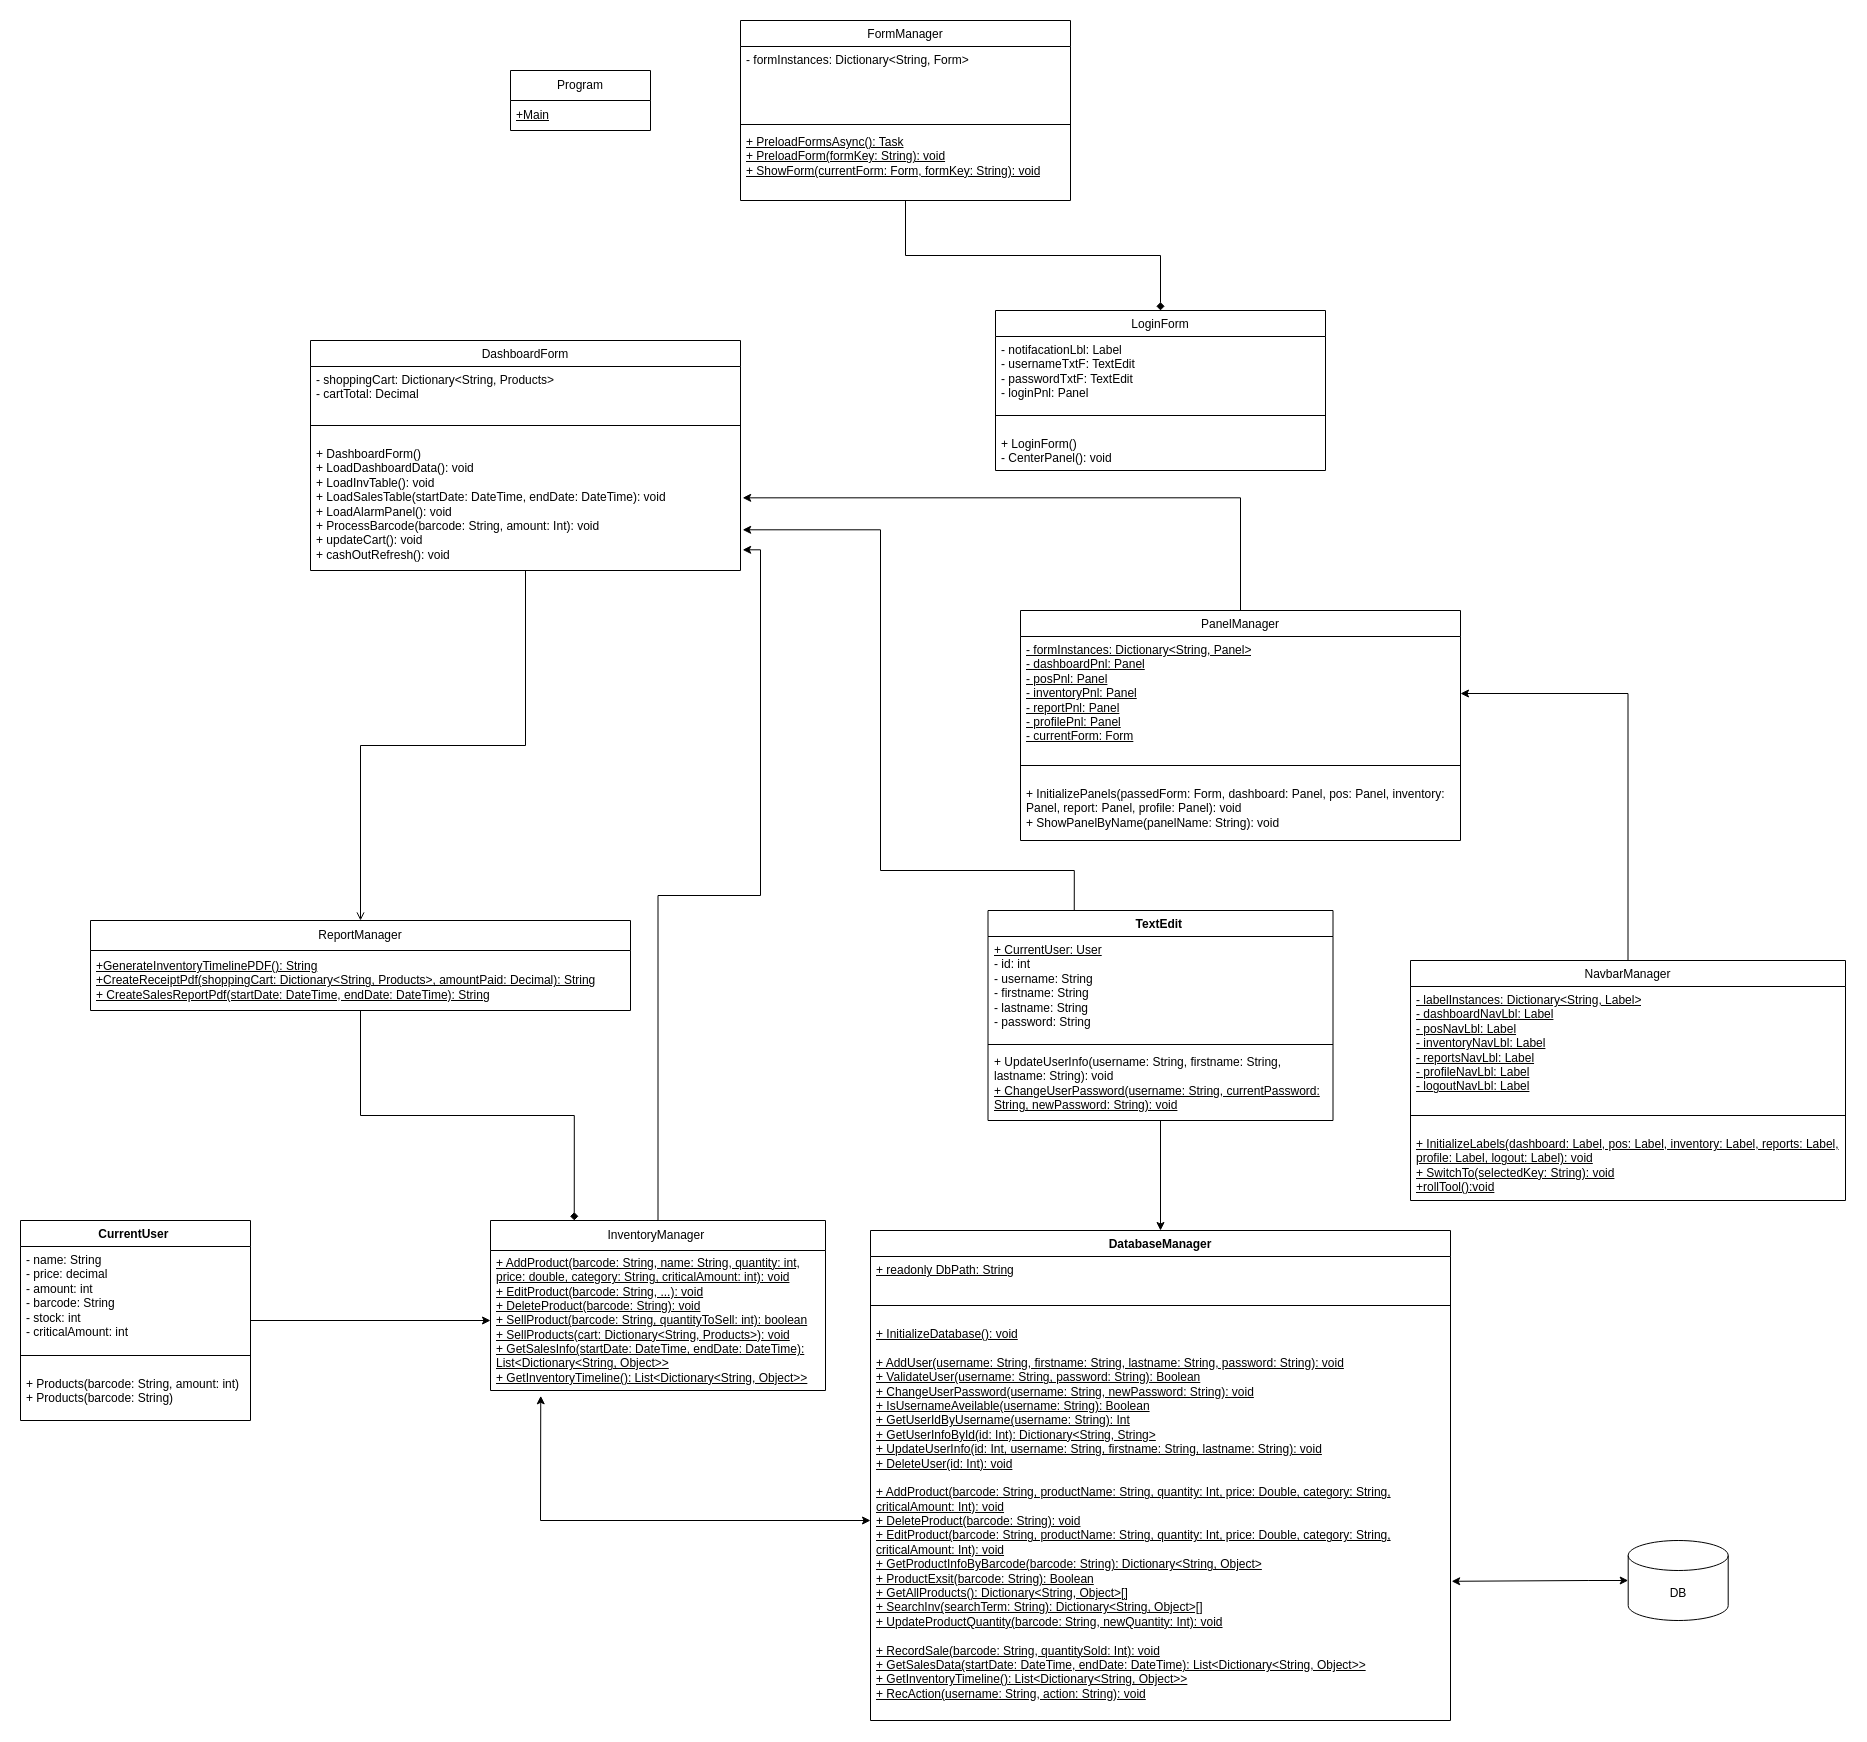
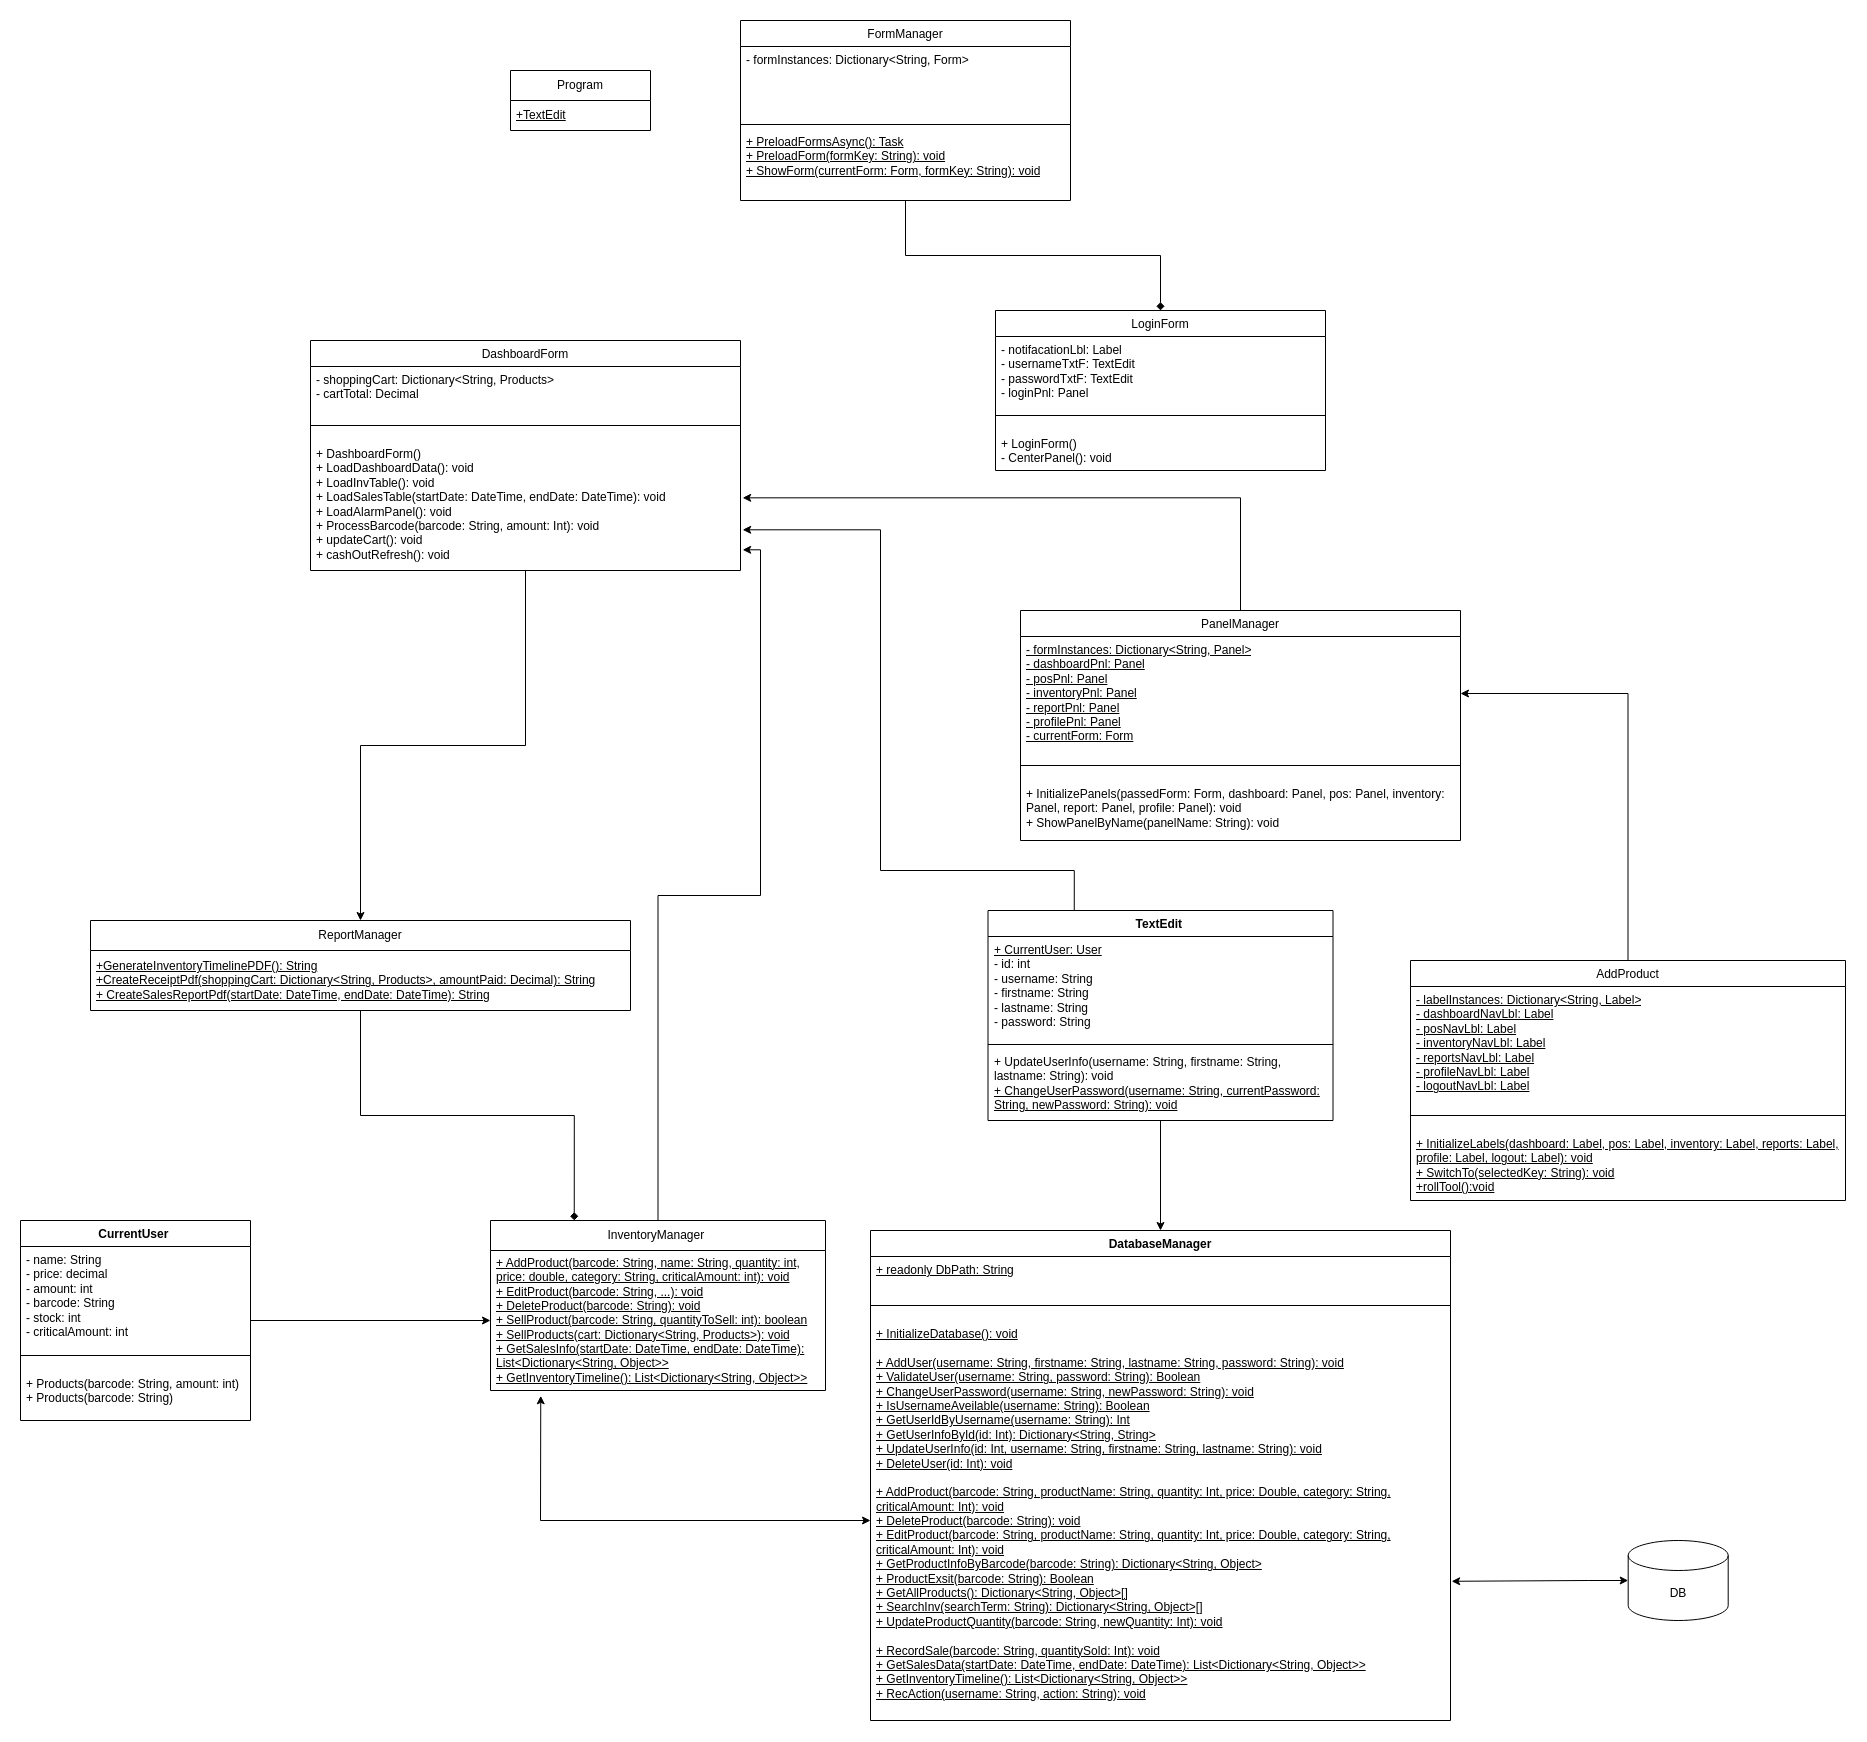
- <mxCell id="3" value="&lt;u&gt;+Main&lt;/u&gt;" style="text;strokeColor=none;fillColor=none;align=left;verticalAlign=middle;spacingLeft=4;spacingRight=4;overflow=hidden;points=[[0,0.5],[1,0.5]];portConstraint=eastwest;rotatable=0;whiteSpace=wrap;html=1;" parent="2" vertex="1"><mxGeometry y="30" width="140" height="30" as="geometry" /></mxCell>
+ <mxCell id="3" value="&lt;u&gt;+TextEdit&lt;/u&gt;" style="text;strokeColor=none;fillColor=none;align=left;verticalAlign=middle;spacingLeft=4;spacingRight=4;overflow=hidden;points=[[0,0.5],[1,0.5]];portConstraint=eastwest;rotatable=0;whiteSpace=wrap;html=1;" parent="2" vertex="1"><mxGeometry y="30" width="140" height="30" as="geometry" /></mxCell>
- <mxCell id="43" style="edgeStyle=orthogonalEdgeStyle;rounded=0;orthogonalLoop=1;jettySize=auto;html=1;entryX=0.5;entryY=0;entryDx=0;entryDy=0;endArrow=open;" parent="1" source="44" target="5" edge="1"><mxGeometry relative="1" as="geometry" /></mxCell>
+ <mxCell id="43" style="edgeStyle=orthogonalEdgeStyle;rounded=0;orthogonalLoop=1;jettySize=auto;html=1;entryX=0.5;entryY=0;entryDx=0;entryDy=0;" parent="1" source="44" target="5" edge="1"><mxGeometry relative="1" as="geometry" /></mxCell>
- <mxCell id="31" value="&lt;span style=&quot;font-weight: 400;&quot;&gt;NavbarManager&lt;/span&gt;" style="swimlane;fontStyle=1;align=center;verticalAlign=top;childLayout=stackLayout;horizontal=1;startSize=26;horizontalStack=0;resizeParent=1;resizeParentMax=0;resizeLast=0;collapsible=1;marginBottom=0;whiteSpace=wrap;html=1;" parent="1" vertex="1"><mxGeometry x="1410" y="960" width="435" height="240" as="geometry" /></mxCell>
+ <mxCell id="31" value="&lt;span style=&quot;font-weight: 400;&quot;&gt;AddProduct&lt;/span&gt;" style="swimlane;fontStyle=1;align=center;verticalAlign=top;childLayout=stackLayout;horizontal=1;startSize=26;horizontalStack=0;resizeParent=1;resizeParentMax=0;resizeLast=0;collapsible=1;marginBottom=0;whiteSpace=wrap;html=1;" parent="1" vertex="1"><mxGeometry x="1410" y="960" width="435" height="240" as="geometry" /></mxCell>
